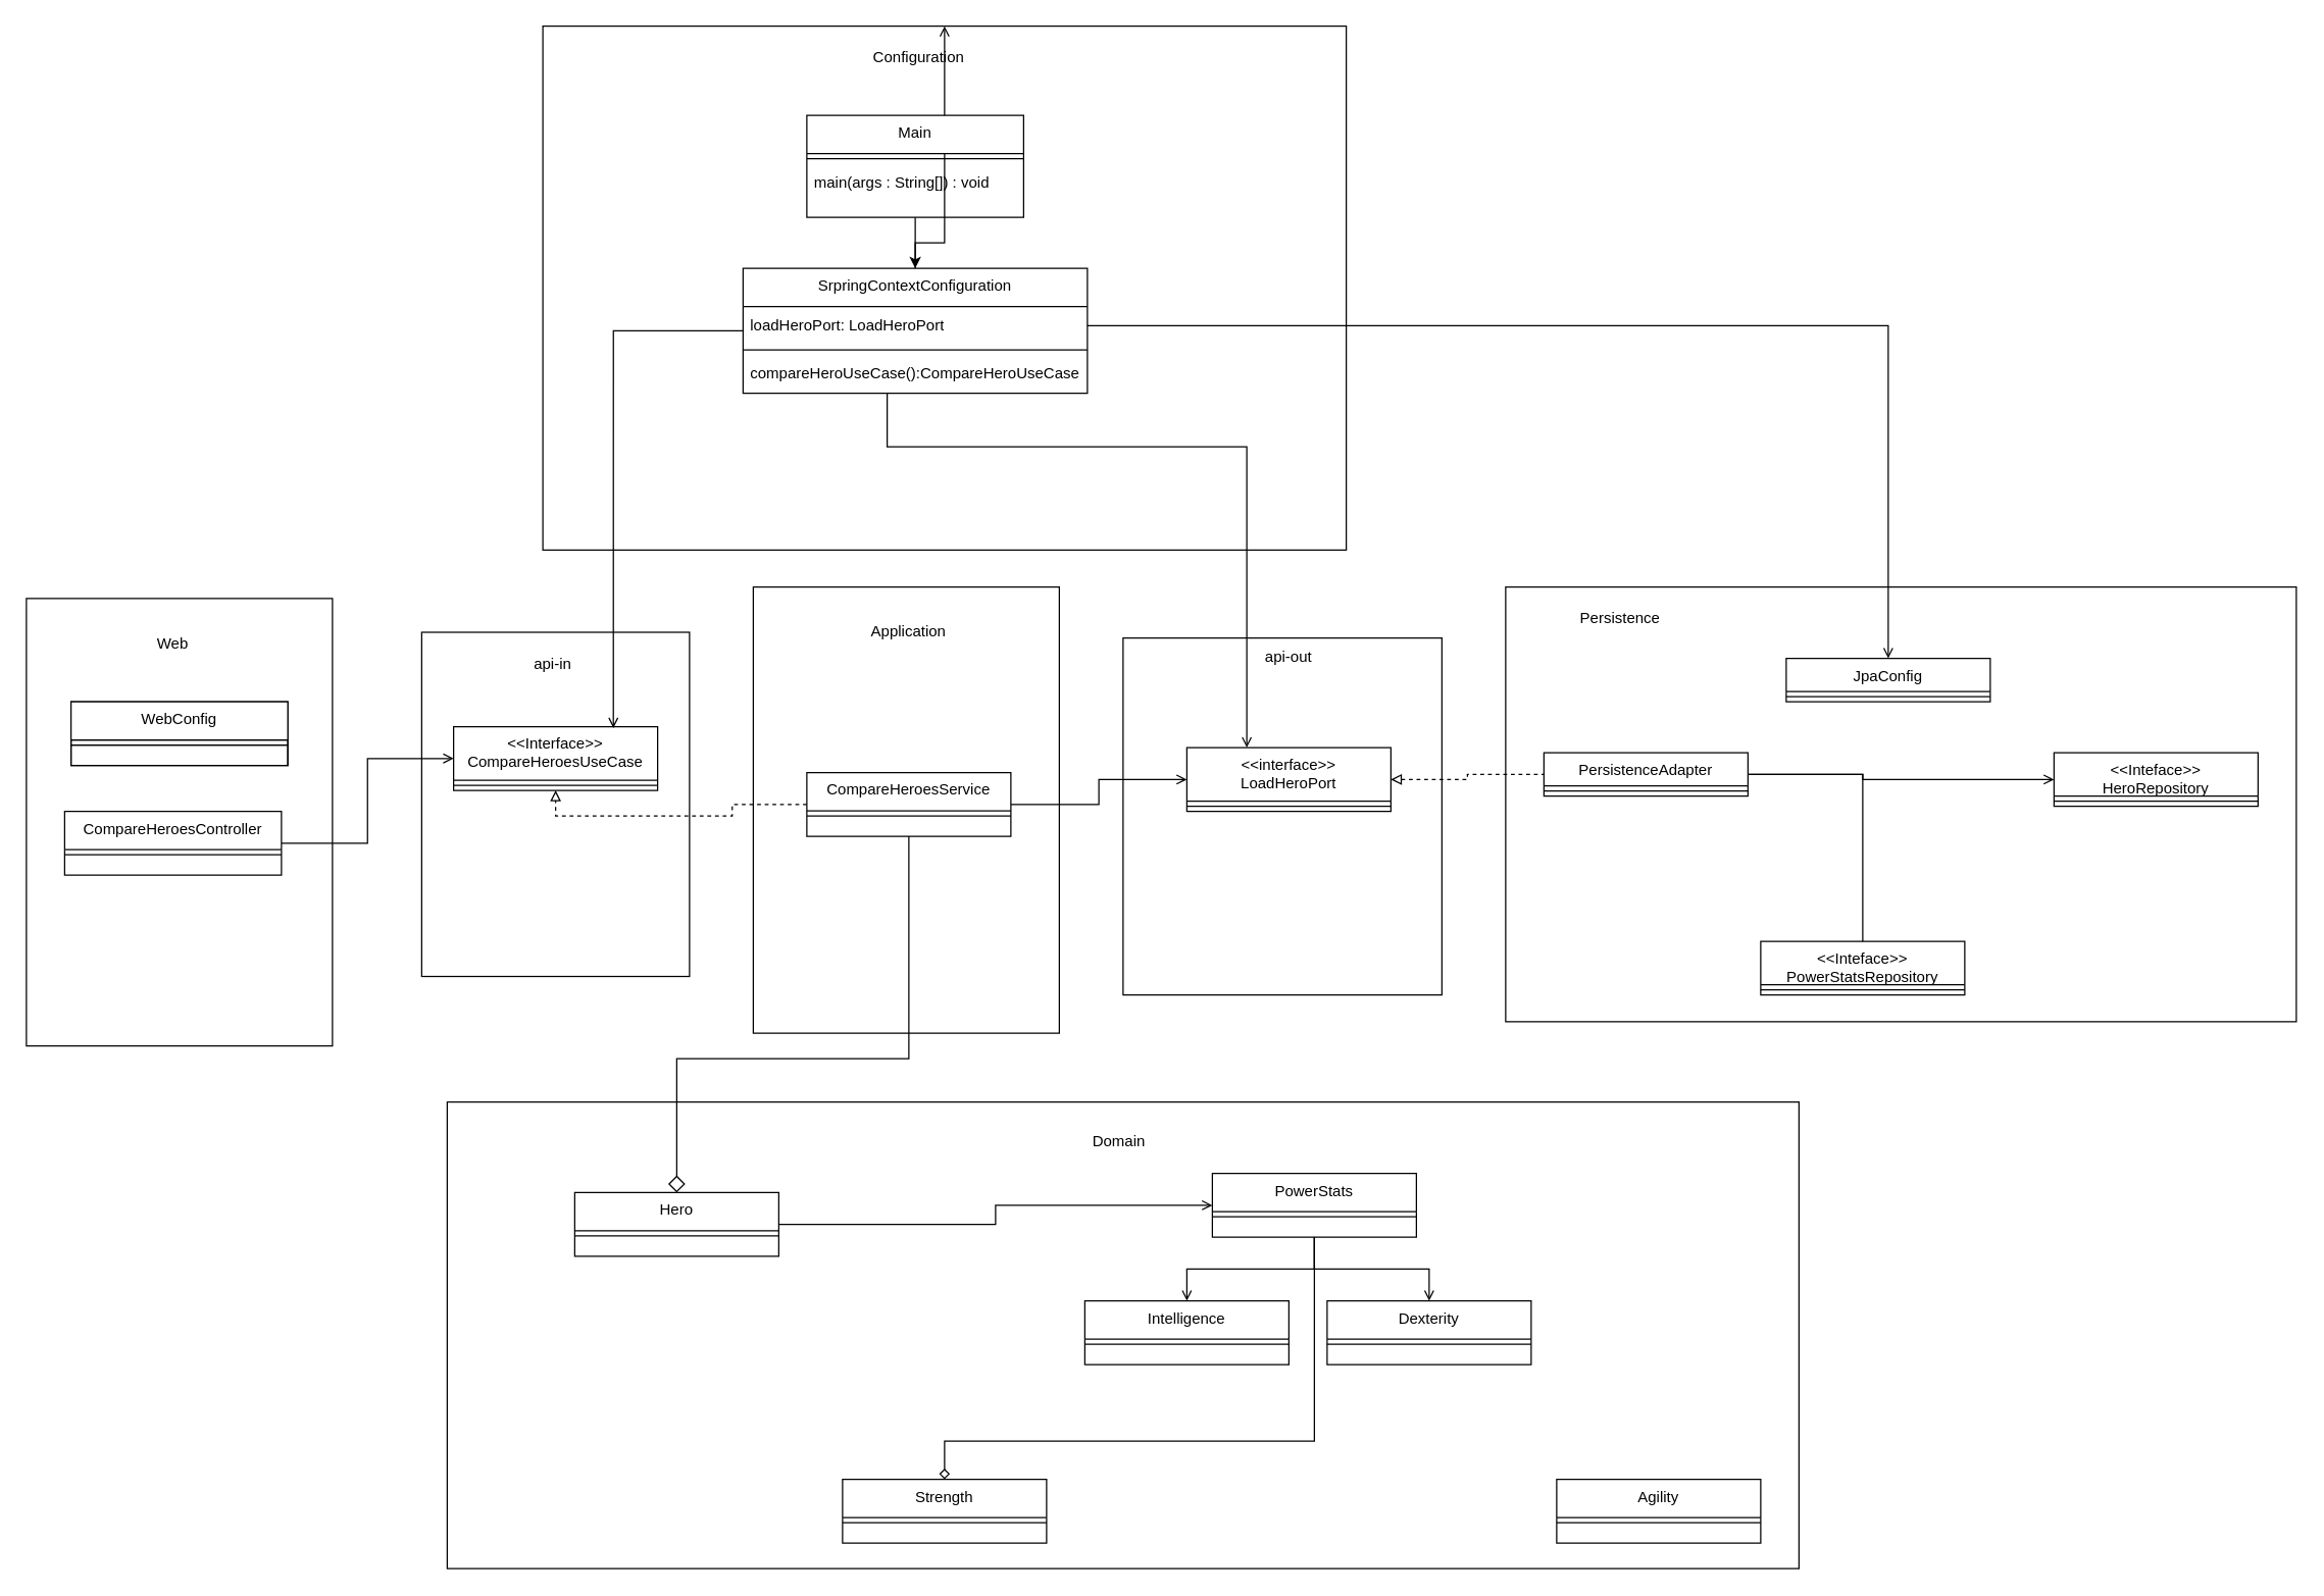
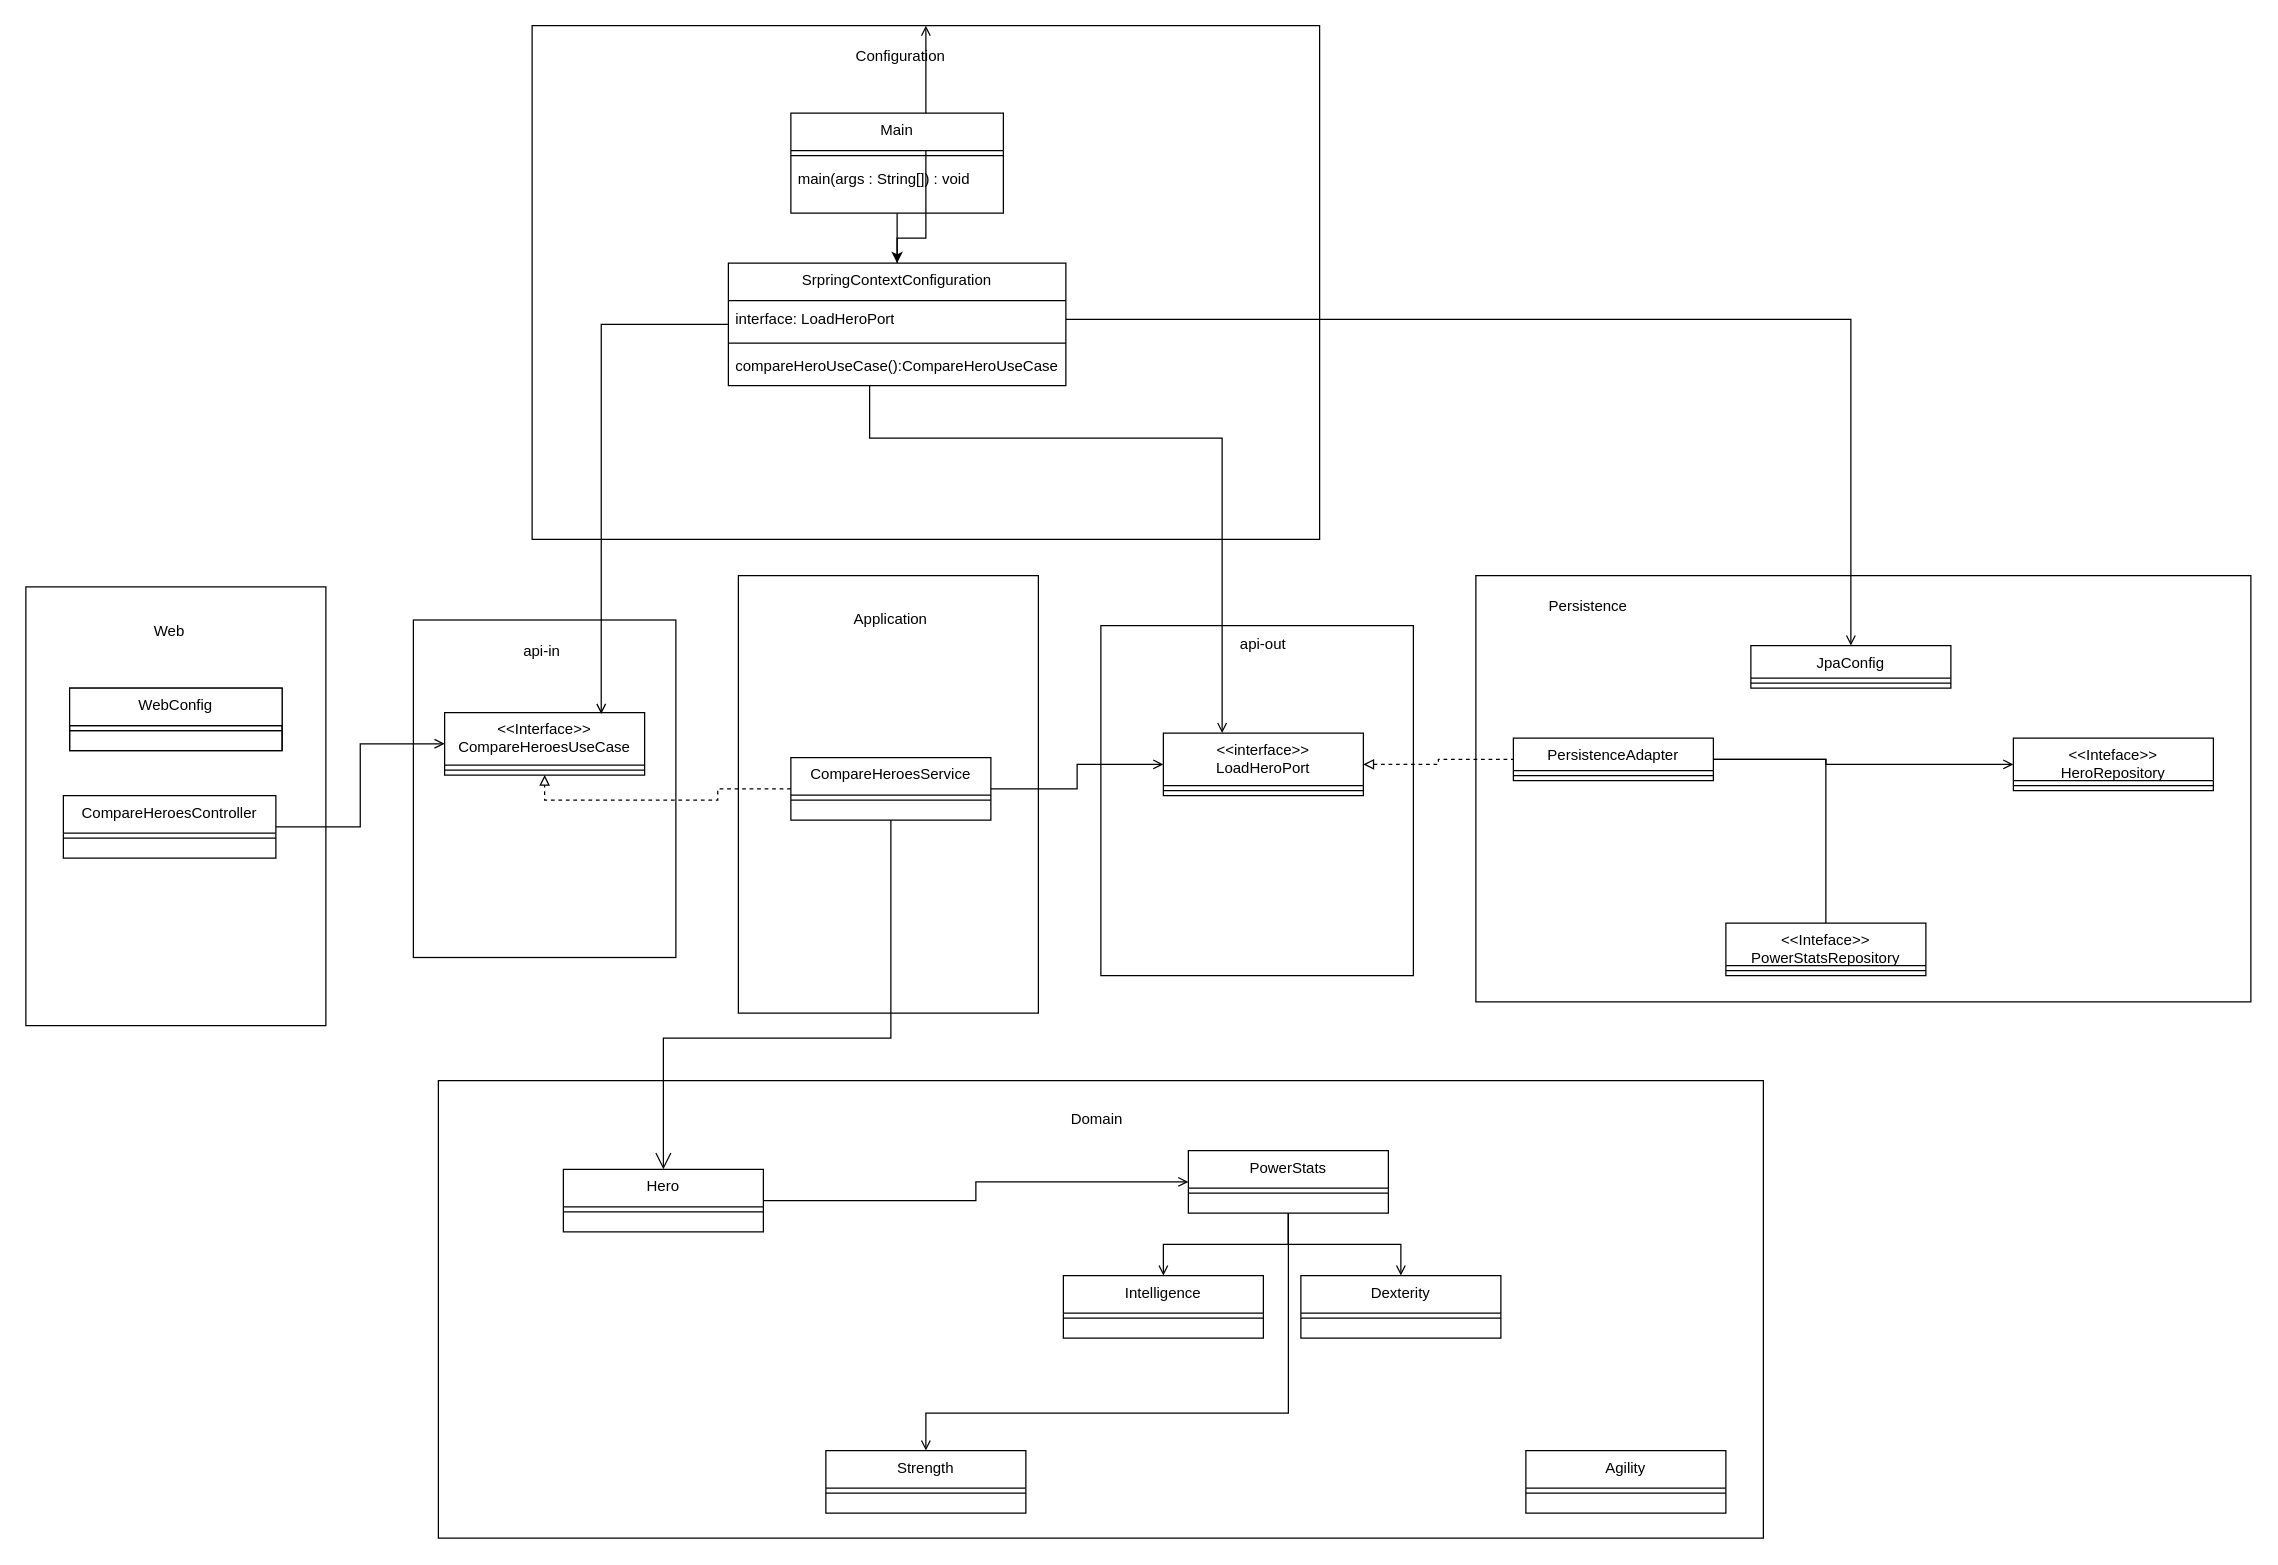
- <mxCell id="57" value="loadHeroPort: LoadHeroPort" style="text;strokeColor=none;fillColor=none;align=left;verticalAlign=middle;spacingLeft=4;spacingRight=4;overflow=hidden;points=[[0,0.5],[1,0.5]];portConstraint=eastwest;rotatable=0;whiteSpace=wrap;html=1;" vertex="1" parent="56"><mxGeometry y="30" width="270" height="30" as="geometry" /></mxCell>
+ <mxCell id="57" value="interface: LoadHeroPort" style="text;strokeColor=none;fillColor=none;align=left;verticalAlign=middle;spacingLeft=4;spacingRight=4;overflow=hidden;points=[[0,0.5],[1,0.5]];portConstraint=eastwest;rotatable=0;whiteSpace=wrap;html=1;" vertex="1" parent="56"><mxGeometry y="30" width="270" height="30" as="geometry" /></mxCell>
- <mxCell id="8" style="edgeStyle=orthogonalEdgeStyle;rounded=0;orthogonalLoop=1;jettySize=auto;html=1;endArrow=diamond;endFill=0;endSize=11;entryX=0.5;entryY=0;entryDx=0;entryDy=0;exitX=0.5;exitY=1;exitDx=0;exitDy=0;" parent="1" source="29" target="37" edge="1"><mxGeometry relative="1" as="geometry"><mxPoint x="680" y="660" as="sourcePoint" /><Array as="points"><mxPoint x="712" y="830" /><mxPoint x="530" y="830" /></Array></mxGeometry></mxCell>
+ <mxCell id="8" style="edgeStyle=orthogonalEdgeStyle;rounded=0;orthogonalLoop=1;jettySize=auto;html=1;endArrow=open;endFill=0;endSize=11;entryX=0.5;entryY=0;entryDx=0;entryDy=0;exitX=0.5;exitY=1;exitDx=0;exitDy=0;" parent="1" source="29" target="37" edge="1"><mxGeometry relative="1" as="geometry"><mxPoint x="680" y="660" as="sourcePoint" /><Array as="points"><mxPoint x="712" y="830" /><mxPoint x="530" y="830" /></Array></mxGeometry></mxCell>
- <mxCell id="39" style="edgeStyle=orthogonalEdgeStyle;rounded=0;orthogonalLoop=1;jettySize=auto;html=1;entryX=0.5;entryY=0;entryDx=0;entryDy=0;endArrow=diamond;endFill=0;" edge="1" parent="1" source="42" target="50"><mxGeometry relative="1" as="geometry"><Array as="points"><mxPoint x="1030" y="1130" /><mxPoint x="740" y="1130" /></Array></mxGeometry></mxCell>
+ <mxCell id="39" style="edgeStyle=orthogonalEdgeStyle;rounded=0;orthogonalLoop=1;jettySize=auto;html=1;entryX=0.5;entryY=0;entryDx=0;entryDy=0;endArrow=open;endFill=0;" edge="1" parent="1" source="42" target="50"><mxGeometry relative="1" as="geometry"><Array as="points"><mxPoint x="1030" y="1130" /><mxPoint x="740" y="1130" /></Array></mxGeometry></mxCell>
